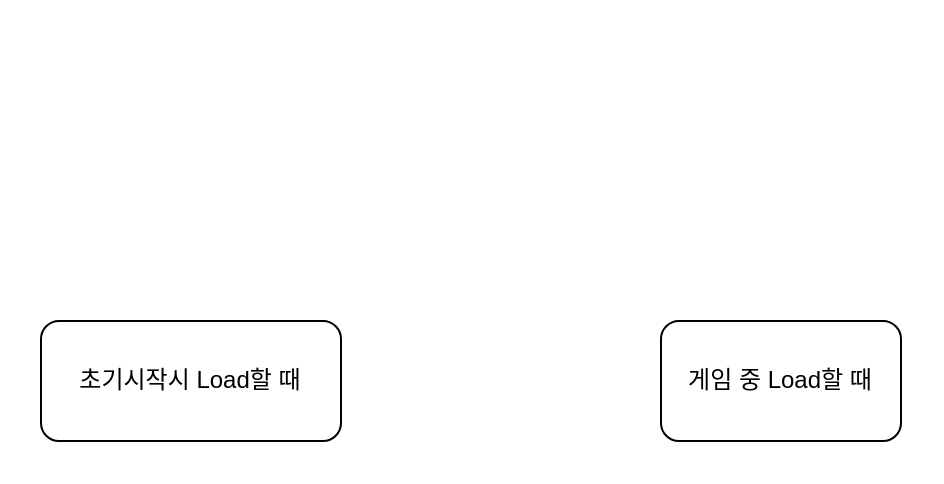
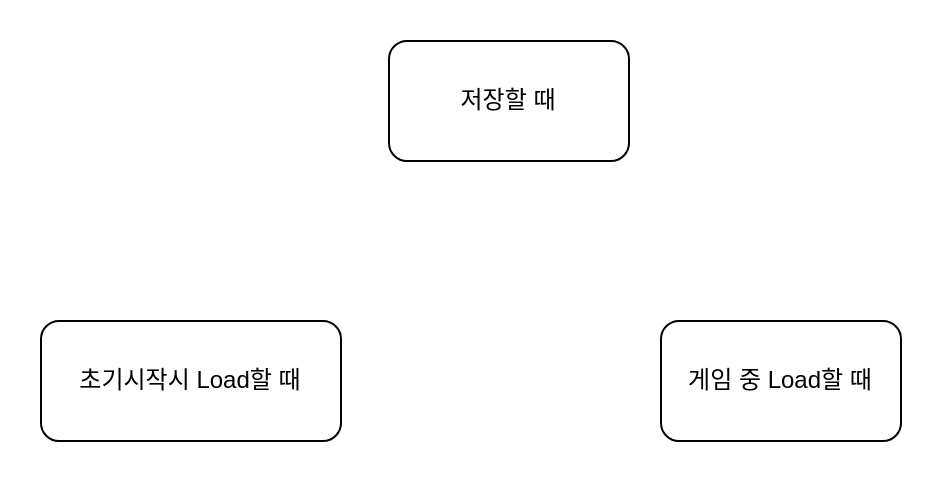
+ <mxCell id="2" value="저장할 때" style="rounded=1;whiteSpace=wrap;html=1;" vertex="1" parent="1"><mxGeometry x="194" y="20" width="120" height="60" as="geometry" /></mxCell>
